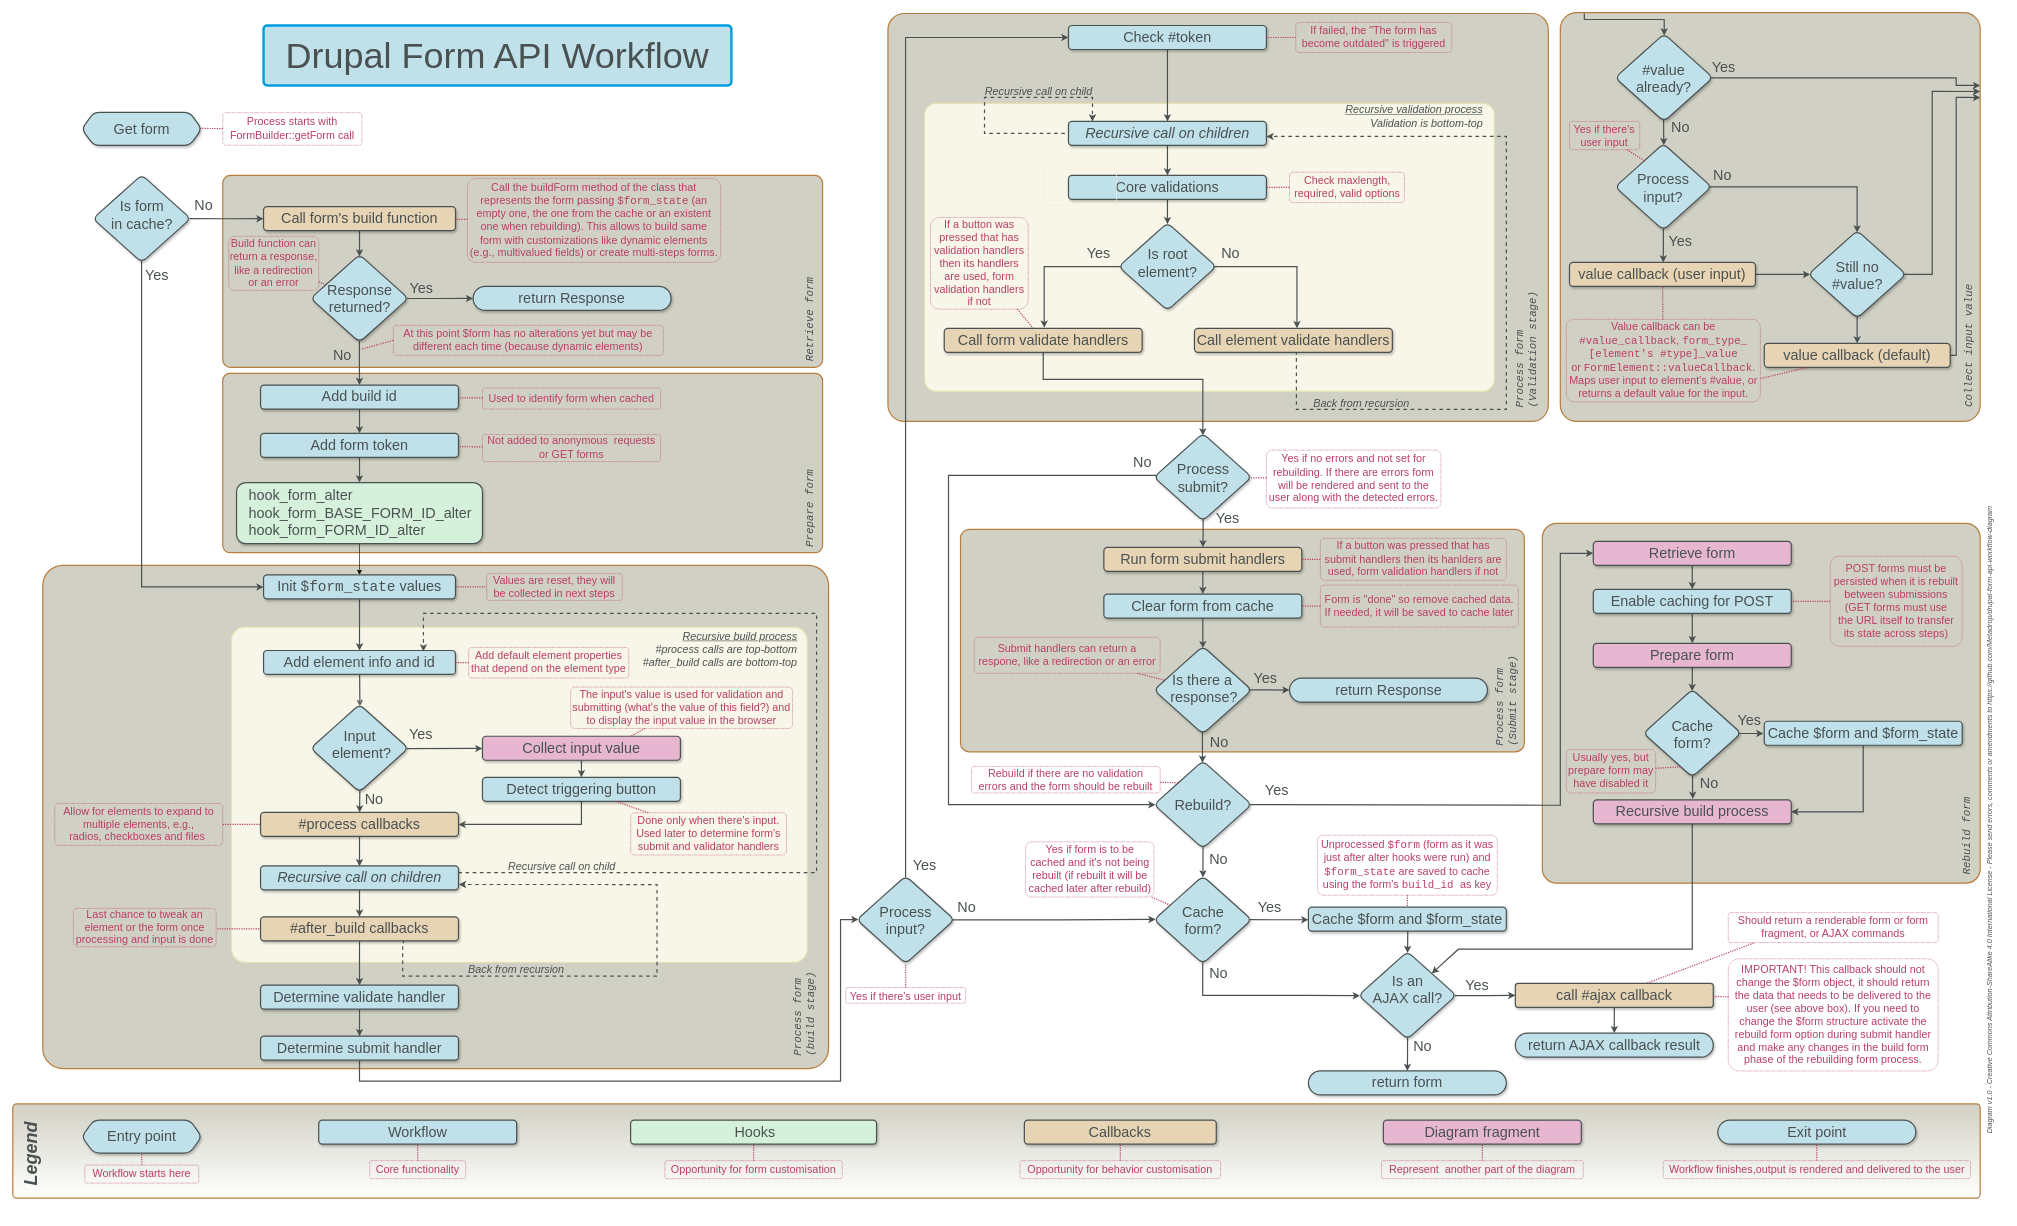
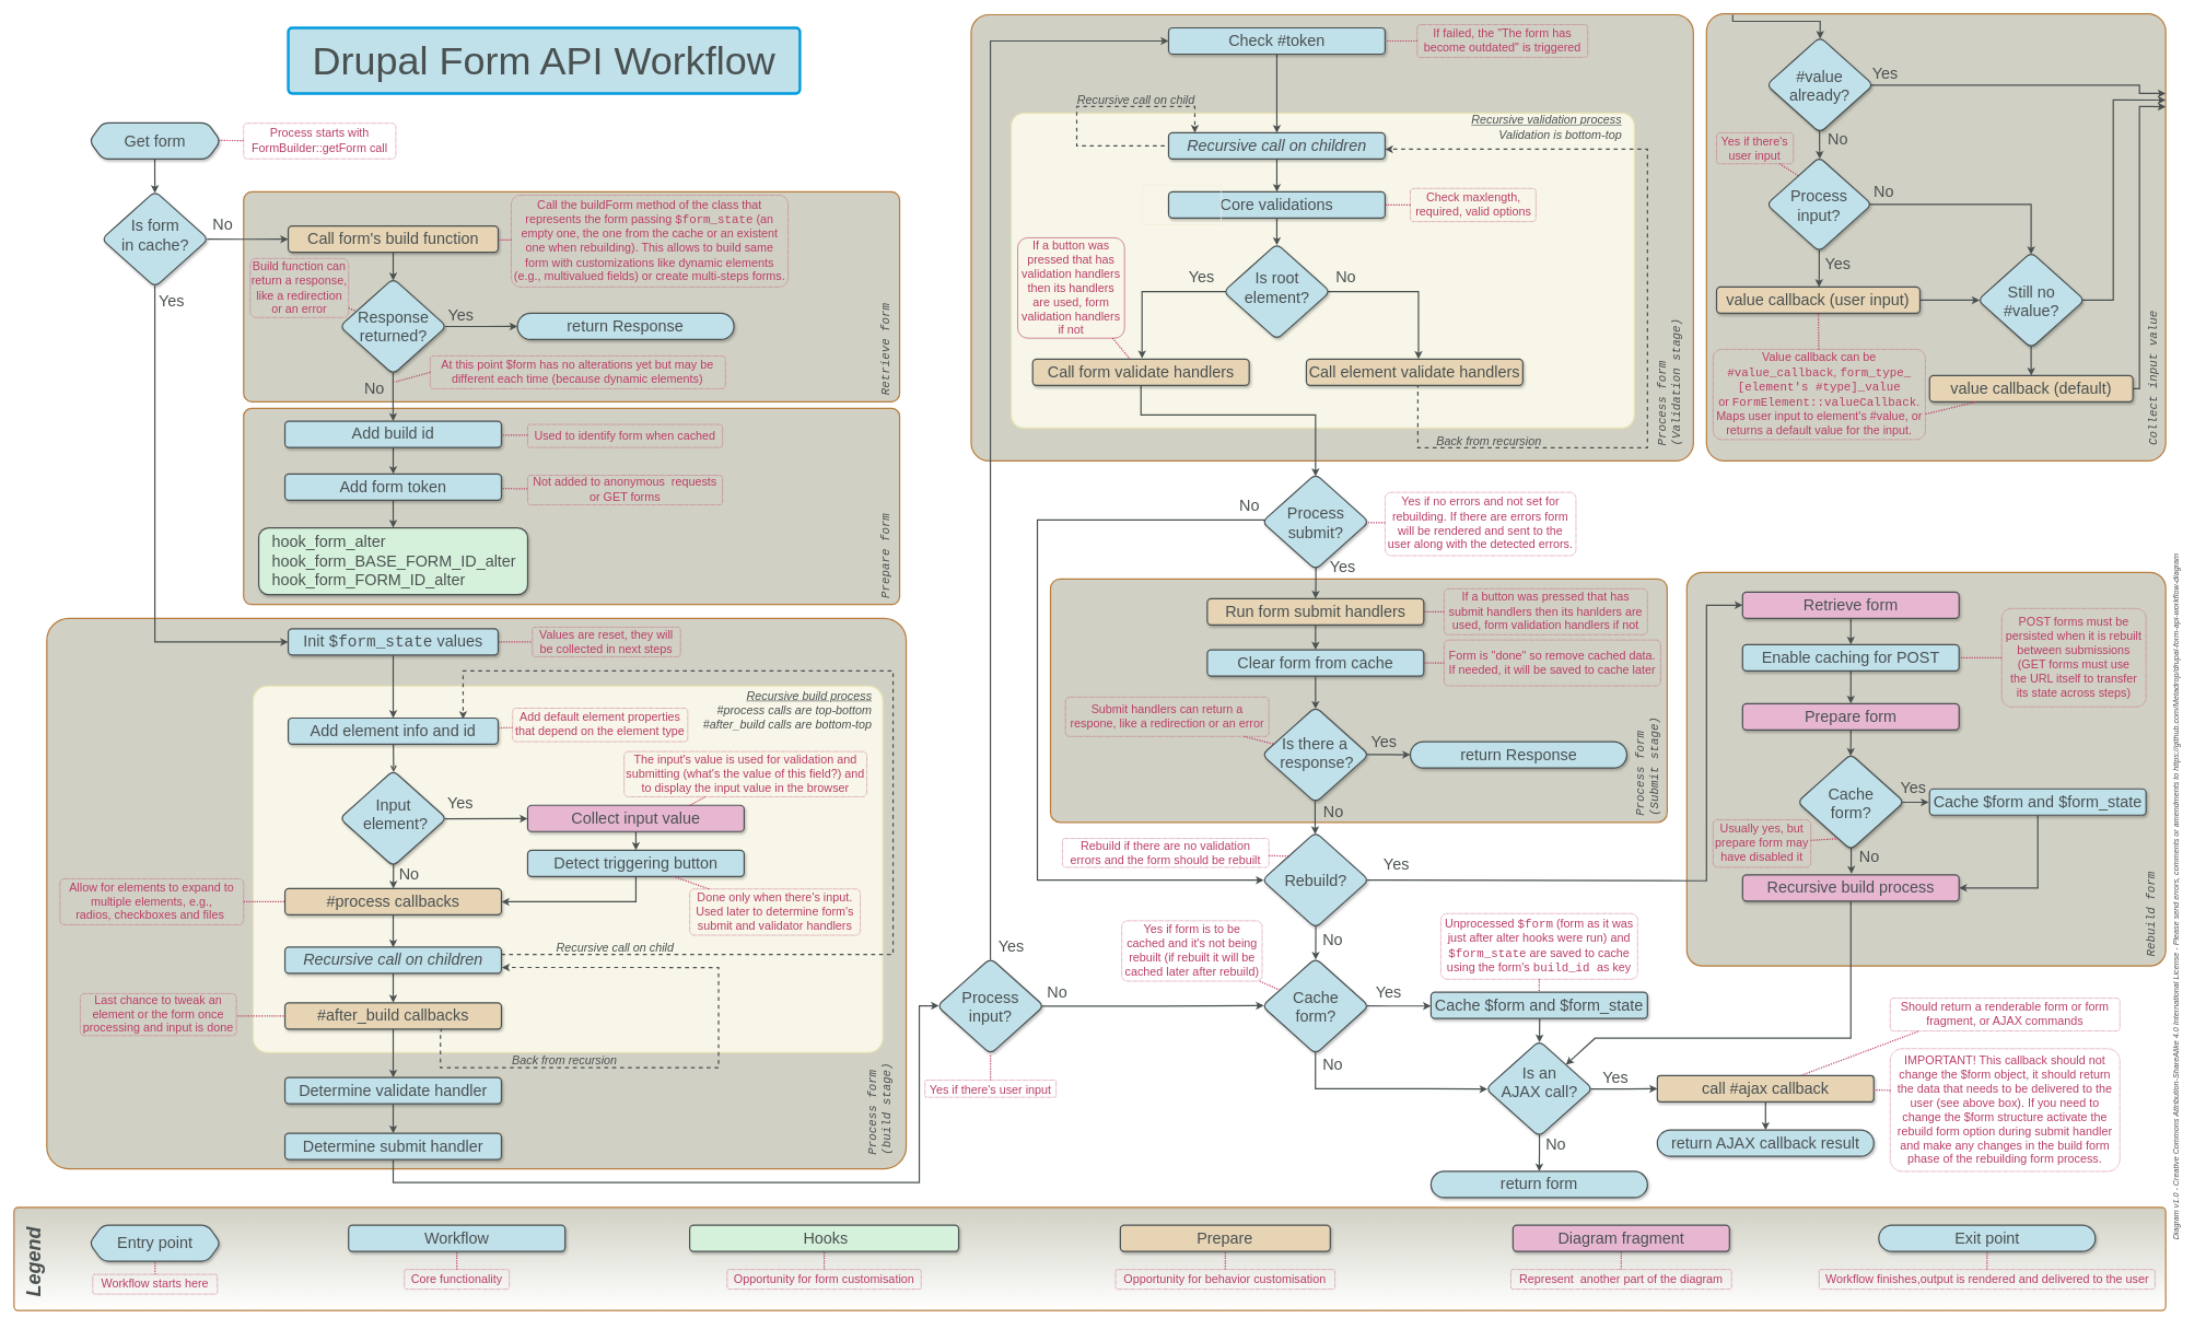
+ <mxCell id="12" value="" style="edgeStyle=orthogonalEdgeStyle;rounded=0;orthogonalLoop=1;jettySize=auto;html=1;labelBackgroundColor=none;fontSize=24;fontColor=#4A5151;endArrow=classic;endFill=1;strokeColor=#4A5151;strokeWidth=2;entryX=0.499;entryY=0.02;entryDx=0;entryDy=0;entryPerimeter=0;exitX=0.498;exitY=1.014;exitDx=0;exitDy=0;exitPerimeter=0;" parent="1" source="188" target="15" edge="1"><mxGeometry relative="1" as="geometry"><mxPoint x="235.826" y="233.83" as="sourcePoint" /><mxPoint x="235" y="212" as="targetPoint" /></mxGeometry></mxCell>
- <mxCell id="76" value="If a button was pressed that has validation handlers then its handlers are used, form validation handlers if not" style="points=[[0.25,0,0],[0.5,0,0],[0.75,0,0],[1,0.25,0],[1,0.5,0],[1,0.75,0],[0.75,1,0],[0.5,1,0],[0.25,1,0],[0,0.75,0],[0,0.5,0],[0,0.25,0]];rounded=1;arcSize=10;dashed=1;strokeColor=#BA3E68;fillColor=none;gradientColor=none;dashPattern=1 1;strokeWidth=1;shadow=0;glass=0;comic=0;sketch=0;fontSize=18;fontColor=#BA3E68;whiteSpace=wrap;spacingLeft=2;spacingRight=2;" parent="1" vertex="1"><mxGeometry x="1550" y="362" width="162.85" height="153.01" as="geometry" /></mxCell>
+ <mxCell id="76" value="If a button was pressed that has validation handlers then its handlers are used, form validation handlers if not" style="points=[[0.25,0,0],[0.5,0,0],[0.75,0,0],[1,0.25,0],[1,0.5,0],[1,0.75,0],[0.75,1,0],[0.5,1,0],[0.25,1,0],[0,0.75,0],[0,0.5,0],[0,0.25,0]];rounded=1;arcSize=10;dashed=0;strokeColor=#BA3E68;fillColor=none;gradientColor=none;dashPattern=1 1;strokeWidth=1;shadow=0;glass=0;comic=0;sketch=0;fontSize=18;fontColor=#BA3E68;whiteSpace=wrap;spacingLeft=2;spacingRight=2;" parent="1" vertex="1"><mxGeometry x="1550" y="362" width="162.85" height="153.01" as="geometry" /></mxCell>
- <mxCell id="31" value="" style="edgeStyle=orthogonalEdgeStyle;rounded=0;orthogonalLoop=1;jettySize=auto;html=1;" parent="1" source="32" target="206" edge="1"><mxGeometry relative="1" as="geometry" /></mxCell>
- <mxCell id="34" value="Add element info and id" style="rounded=1;whiteSpace=wrap;html=1;strokeColor=#4A5151;fontColor=#4A5151;fontSize=24;strokeWidth=2;fillColor=#C0E0EA;sketch=0;glass=0;shadow=1;" parent="1" vertex="1"><mxGeometry x="438.01" y="1083.99" width="320" height="40" as="geometry" /></mxCell>
+ <mxCell id="34" value="Add element info and id" style="rounded=1;whiteSpace=wrap;html=1;strokeColor=#4A5151;fontColor=#4A5151;fontSize=24;strokeWidth=2;fillColor=#C0E0EA;sketch=0;glass=0;shadow=1;" parent="1" vertex="1"><mxGeometry x="438.01" y="1093.99" width="320" height="40" as="geometry" /></mxCell>
- <mxCell id="183" value="Callbacks" style="rounded=1;whiteSpace=wrap;html=1;strokeColor=#4A5151;fontColor=#4A5151;fontSize=24;strokeWidth=2;fillColor=#E6D4B5;sketch=0;glass=0;shadow=1;" parent="1" vertex="1"><mxGeometry x="1706.43" y="1867" width="320" height="40" as="geometry" /></mxCell>
+ <mxCell id="183" value="Prepare" style="rounded=1;whiteSpace=wrap;html=1;strokeColor=#4A5151;fontColor=#4A5151;fontSize=24;strokeWidth=2;fillColor=#E6D4B5;sketch=0;glass=0;shadow=1;" parent="1" vertex="1"><mxGeometry x="1706.43" y="1867" width="320" height="40" as="geometry" /></mxCell>
